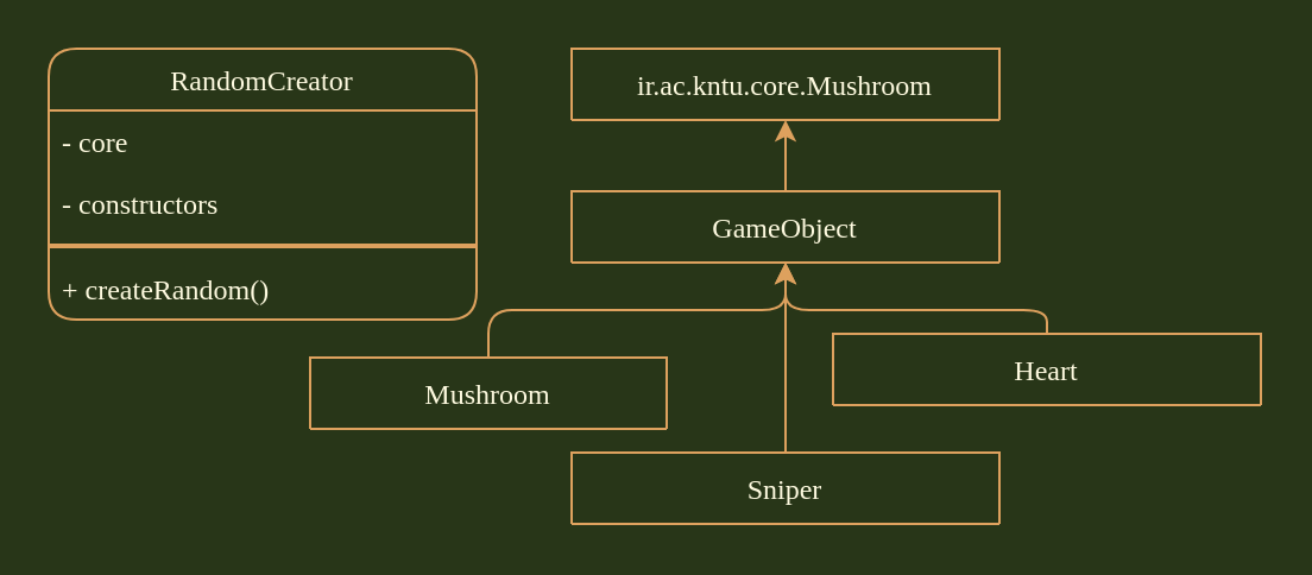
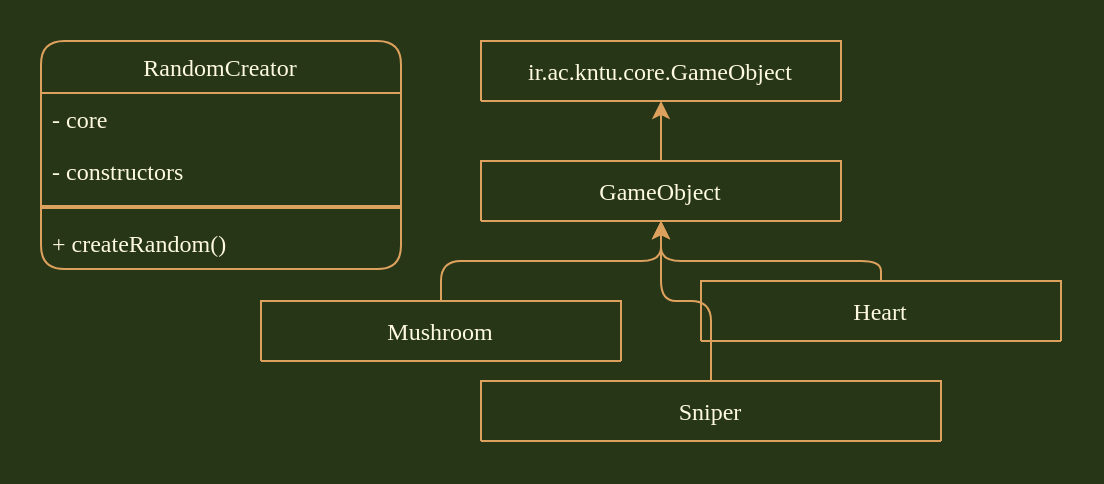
- <mxCell id="2" value="ir.ac.kntu.core.Mushroom" style="swimlane;fontStyle=0;childLayout=stackLayout;horizontal=1;startSize=30;fillColor=none;horizontalStack=0;resizeParent=1;resizeParentMax=0;resizeLast=0;collapsible=1;marginBottom=0;strokeColor=#DDA15E;fontColor=#FEFAE0;fontFamily=Lucida Console;align=center;arcSize=0;rounded=1;" parent="1" vertex="1"><mxGeometry x="240" y="20" width="180" height="30" as="geometry" /></mxCell>
+ <mxCell id="2" value="ir.ac.kntu.core.GameObject" style="swimlane;fontStyle=0;childLayout=stackLayout;horizontal=1;startSize=30;fillColor=none;horizontalStack=0;resizeParent=1;resizeParentMax=0;resizeLast=0;collapsible=1;marginBottom=0;strokeColor=#DDA15E;fontColor=#FEFAE0;fontFamily=Lucida Console;align=center;arcSize=0;rounded=1;" parent="1" vertex="1"><mxGeometry x="240" y="20" width="180" height="30" as="geometry" /></mxCell>
- <mxCell id="15" value="Mushroom" style="swimlane;fontStyle=0;childLayout=stackLayout;horizontal=1;startSize=30;fillColor=none;horizontalStack=0;resizeParent=1;resizeParentMax=0;resizeLast=0;collapsible=1;marginBottom=0;strokeColor=#DDA15E;fontColor=#FEFAE0;fontFamily=Lucida Console;align=center;rounded=1;" vertex="1" parent="1"><mxGeometry x="130" y="150" width="150" height="30" as="geometry"><mxRectangle x="760" y="140" width="90" height="30" as="alternateBounds" /></mxGeometry></mxCell>
+ <mxCell id="15" value="Mushroom" style="swimlane;fontStyle=0;childLayout=stackLayout;horizontal=1;startSize=30;fillColor=none;horizontalStack=0;resizeParent=1;resizeParentMax=0;resizeLast=0;collapsible=1;marginBottom=0;strokeColor=#DDA15E;fontColor=#FEFAE0;fontFamily=Lucida Console;align=center;rounded=1;" vertex="1" parent="1"><mxGeometry x="130" y="150" width="180" height="30" as="geometry"><mxRectangle x="760" y="140" width="90" height="30" as="alternateBounds" /></mxGeometry></mxCell>
- <mxCell id="13" value="Sniper" style="swimlane;fontStyle=0;childLayout=stackLayout;horizontal=1;startSize=30;fillColor=none;horizontalStack=0;resizeParent=1;resizeParentMax=0;resizeLast=0;collapsible=1;marginBottom=0;strokeColor=#DDA15E;fontColor=#FEFAE0;fontFamily=Lucida Console;align=center;rounded=1;" vertex="1" parent="1"><mxGeometry x="240" y="190" width="180" height="30" as="geometry" /></mxCell>
+ <mxCell id="13" value="Sniper" style="swimlane;fontStyle=0;childLayout=stackLayout;horizontal=1;startSize=30;fillColor=none;horizontalStack=0;resizeParent=1;resizeParentMax=0;resizeLast=0;collapsible=1;marginBottom=0;strokeColor=#DDA15E;fontColor=#FEFAE0;fontFamily=Lucida Console;align=center;rounded=1;" vertex="1" parent="1"><mxGeometry x="240" y="190" width="230" height="30" as="geometry" /></mxCell>
